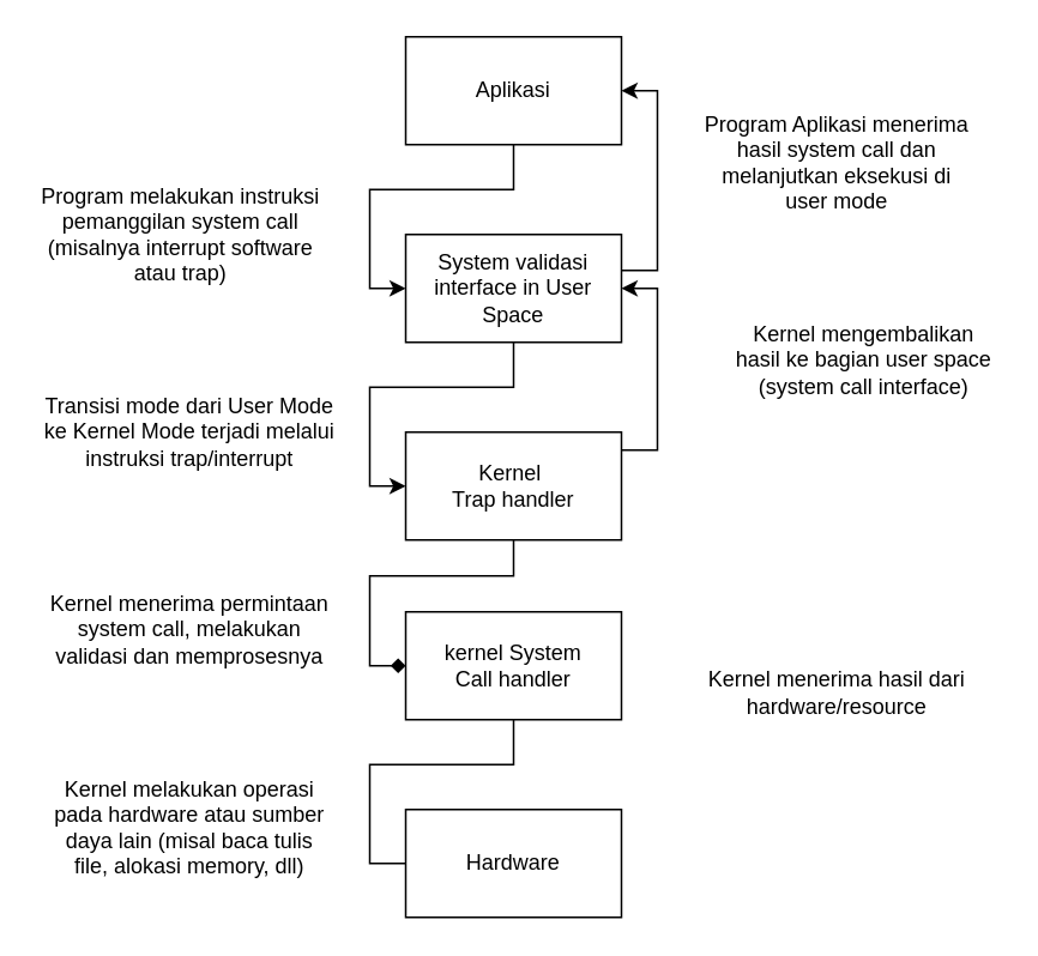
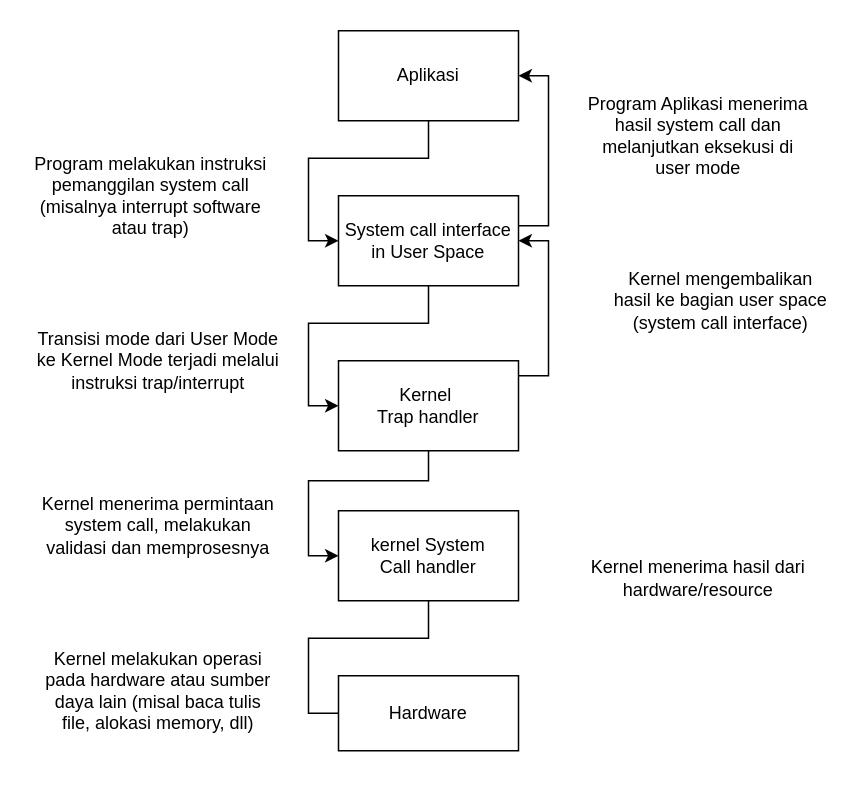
- <mxCell id="12" value="System validasi interface in User Space" style="rounded=0;whiteSpace=wrap;html=1;" vertex="1" parent="1"><mxGeometry x="225" y="130" width="120" height="60" as="geometry" /></mxCell>
+ <mxCell id="12" value="System call interface in User Space" style="rounded=0;whiteSpace=wrap;html=1;" vertex="1" parent="1"><mxGeometry x="225" y="130" width="120" height="60" as="geometry" /></mxCell>
- <mxCell id="4" style="edgeStyle=orthogonalEdgeStyle;rounded=0;orthogonalLoop=1;jettySize=auto;html=1;entryX=0;entryY=0.5;entryDx=0;entryDy=0;endArrow=diamond;" edge="1" parent="1" source="6" target="9"><mxGeometry relative="1" as="geometry" /></mxCell>
+ <mxCell id="4" style="edgeStyle=orthogonalEdgeStyle;rounded=0;orthogonalLoop=1;jettySize=auto;html=1;entryX=0;entryY=0.5;entryDx=0;entryDy=0;" edge="1" parent="1" source="6" target="9"><mxGeometry relative="1" as="geometry" /></mxCell>
- <mxCell id="7" value="Hardware" style="rounded=0;whiteSpace=wrap;html=1;" vertex="1" parent="1"><mxGeometry x="225" y="450" width="120" height="60" as="geometry" /></mxCell>
+ <mxCell id="7" value="Hardware" style="rounded=0;whiteSpace=wrap;html=1;" vertex="1" parent="1"><mxGeometry x="225" y="450" width="120" height="50" as="geometry" /></mxCell>
